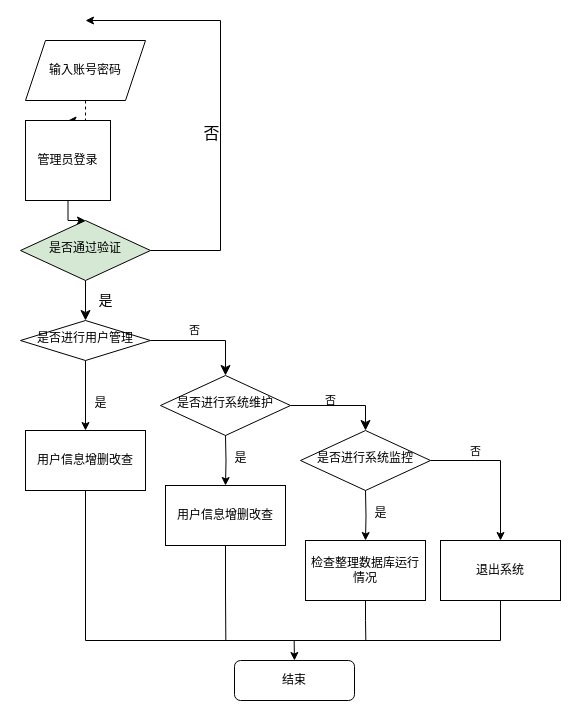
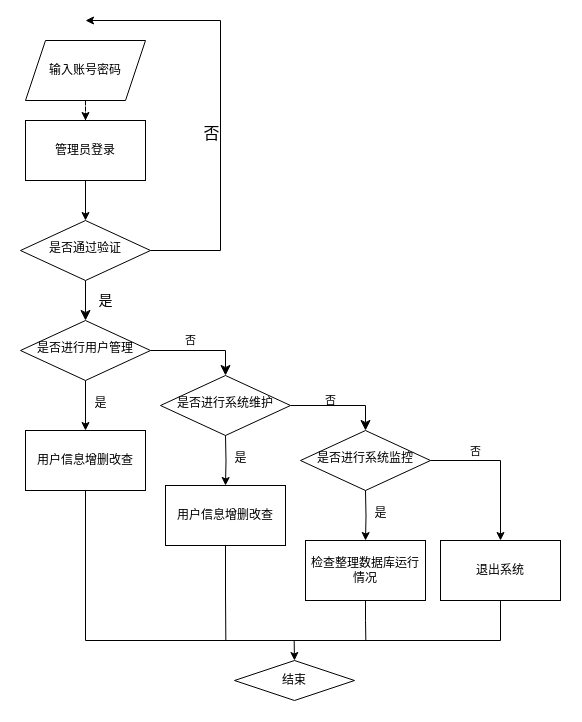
- <mxCell id="12" value="管理员登录" style="rounded=0;whiteSpace=wrap;html=1;" vertex="1" parent="1"><mxGeometry x="25" y="120" width="85" height="80" as="geometry" /></mxCell>
+ <mxCell id="12" value="管理员登录" style="rounded=0;whiteSpace=wrap;html=1;" vertex="1" parent="1"><mxGeometry x="25" y="120" width="120" height="60" as="geometry" /></mxCell>
- <mxCell id="5" value="是否通过验证" style="rhombus;whiteSpace=wrap;html=1;shadow=0;fontFamily=Helvetica;fontSize=12;align=center;strokeWidth=1;spacing=6;spacingTop=-4;fillColor=#d5e8d4;" parent="1" vertex="1"><mxGeometry x="20" y="220" width="130" height="60" as="geometry" /></mxCell>
+ <mxCell id="5" value="是否通过验证" style="rhombus;whiteSpace=wrap;html=1;shadow=0;fontFamily=Helvetica;fontSize=12;align=center;strokeWidth=1;spacing=6;spacingTop=-4;" parent="1" vertex="1"><mxGeometry x="20" y="220" width="130" height="60" as="geometry" /></mxCell>
- <mxCell id="8" value="是否进行用户管理" style="rhombus;whiteSpace=wrap;html=1;shadow=0;fontFamily=Helvetica;fontSize=12;align=center;strokeWidth=1;spacing=6;spacingTop=-4;" parent="1" vertex="1"><mxGeometry x="20" y="320" width="130" height="40" as="geometry" /></mxCell>
+ <mxCell id="8" value="是否进行用户管理" style="rhombus;whiteSpace=wrap;html=1;shadow=0;fontFamily=Helvetica;fontSize=12;align=center;strokeWidth=1;spacing=6;spacingTop=-4;" parent="1" vertex="1"><mxGeometry x="20" y="320" width="130" height="60" as="geometry" /></mxCell>
- <mxCell id="31" value="结束" style="rounded=1;whiteSpace=wrap;html=1;" vertex="1" parent="1"><mxGeometry x="234" y="660" width="120" height="40" as="geometry" /></mxCell>
+ <mxCell id="31" value="结束" style="rhombus;whiteSpace=wrap;html=1;" vertex="1" parent="1"><mxGeometry x="234" y="660" width="120" height="40" as="geometry" /></mxCell>
